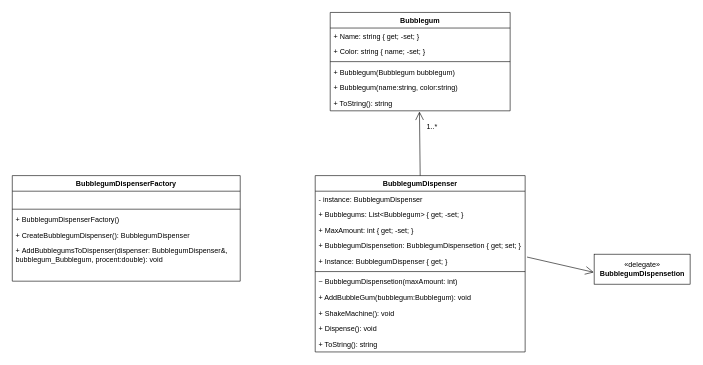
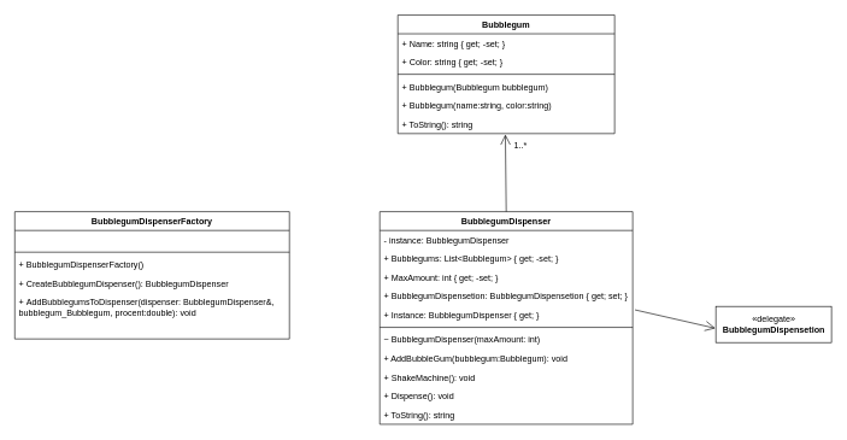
- <mxCell id="16" value="+ Color: string { name; -set; }" style="text;strokeColor=none;fillColor=none;align=left;verticalAlign=top;spacingLeft=4;spacingRight=4;overflow=hidden;rotatable=0;points=[[0,0.5],[1,0.5]];portConstraint=eastwest;" vertex="1" parent="14"><mxGeometry y="52" width="300" height="26" as="geometry" /></mxCell>
+ <mxCell id="16" value="+ Color: string { get; -set; }" style="text;strokeColor=none;fillColor=none;align=left;verticalAlign=top;spacingLeft=4;spacingRight=4;overflow=hidden;rotatable=0;points=[[0,0.5],[1,0.5]];portConstraint=eastwest;" vertex="1" parent="14"><mxGeometry y="52" width="300" height="26" as="geometry" /></mxCell>
- <mxCell id="30" value="1..*" style="text;html=1;strokeColor=none;fillColor=none;align=center;verticalAlign=middle;whiteSpace=wrap;rounded=0;" vertex="1" parent="1"><mxGeometry x="700" y="200" width="40" height="20" as="geometry" /></mxCell>
+ <mxCell id="30" value="1..*" style="text;html=1;strokeColor=none;fillColor=none;align=center;verticalAlign=middle;whiteSpace=wrap;rounded=0;" vertex="1" parent="1"><mxGeometry y="190" width="40" height="20" as="geometry" x="700" /></mxCell>
- <mxCell id="9" value="~ BubblegumDispensetion(maxAmount: int)" style="text;strokeColor=none;fillColor=none;align=left;verticalAlign=top;spacingLeft=4;spacingRight=4;overflow=hidden;rotatable=0;points=[[0,0.5],[1,0.5]];portConstraint=eastwest;" vertex="1" parent="2"><mxGeometry y="164" width="350" height="26" as="geometry" /></mxCell>
+ <mxCell id="9" value="~ BubblegumDispenser(maxAmount: int)" style="text;strokeColor=none;fillColor=none;align=left;verticalAlign=top;spacingLeft=4;spacingRight=4;overflow=hidden;rotatable=0;points=[[0,0.5],[1,0.5]];portConstraint=eastwest;" vertex="1" parent="2"><mxGeometry y="164" width="350" height="26" as="geometry" /></mxCell>
